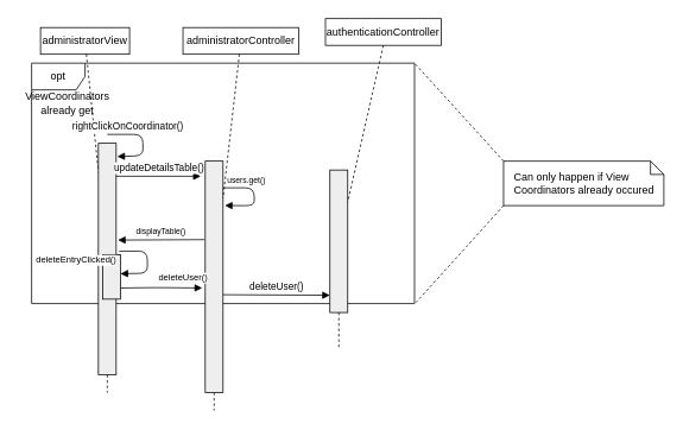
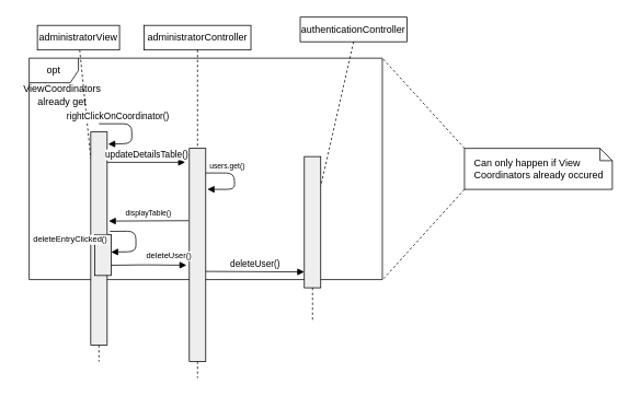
- <mxCell id="10" value="administratorController" style="shape=rect;html=1;whiteSpace=wrap;align=center;" parent="1" vertex="1"><mxGeometry x="205" y="30" width="130" height="30" as="geometry" /></mxCell>
+ <mxCell id="10" value="administratorController" style="shape=rect;html=1;whiteSpace=wrap;align=center;" parent="1" vertex="1"><mxGeometry x="175" y="30" width="130" height="30" as="geometry" /></mxCell>
